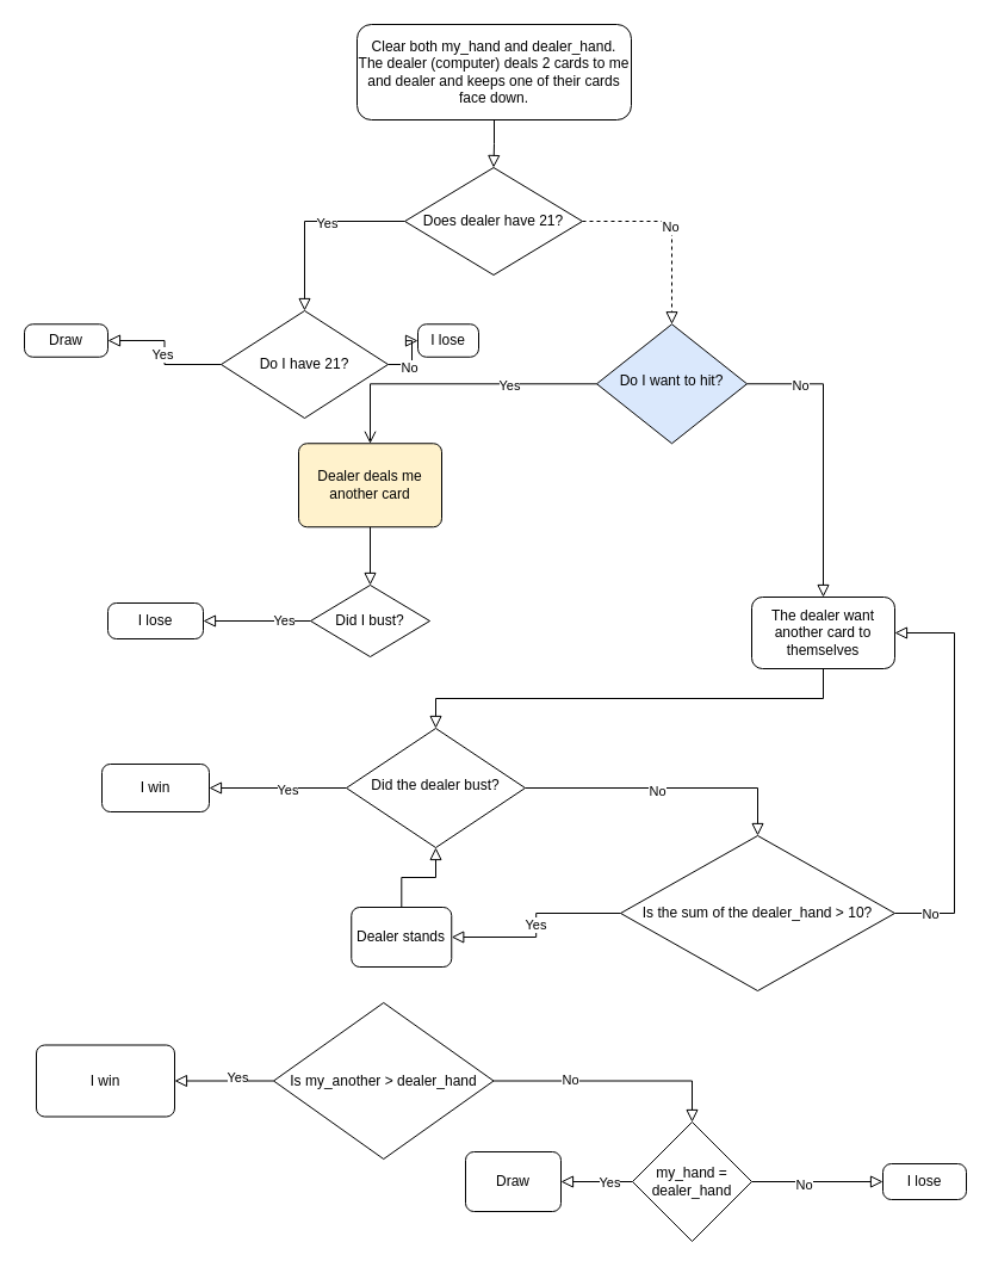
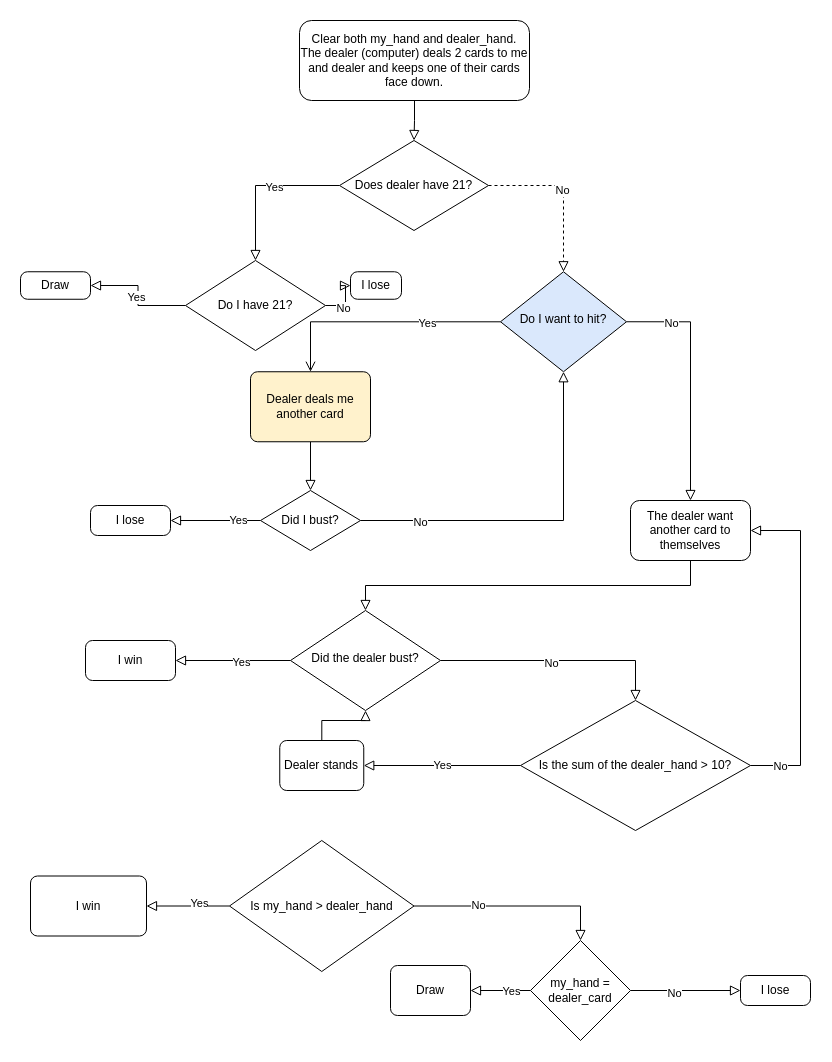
+ <mxCell id="31" style="edgeStyle=orthogonalEdgeStyle;rounded=0;orthogonalLoop=1;jettySize=auto;html=1;entryX=0.5;entryY=1;entryDx=0;entryDy=0;endArrow=block;endFill=0;endSize=8;" edge="1" parent="1" source="33" target="49"><mxGeometry relative="1" as="geometry" /></mxCell>
+ <mxCell id="32" value="No" style="edgeLabel;html=1;align=center;verticalAlign=middle;resizable=0;points=[];" vertex="1" connectable="0" parent="31"><mxGeometry x="-0.665" y="-1" relative="1" as="geometry"><mxPoint as="offset" /></mxGeometry></mxCell>
- <mxCell id="17" value="Dealer stands" style="rounded=1;whiteSpace=wrap;html=1;absoluteArcSize=1;arcSize=14;strokeWidth=1;" vertex="1" parent="1"><mxGeometry x="294.25" y="760" width="84" height="50" as="geometry" /></mxCell>
+ <mxCell id="17" value="Dealer stands" style="rounded=1;whiteSpace=wrap;html=1;absoluteArcSize=1;arcSize=14;strokeWidth=1;" vertex="1" parent="1"><mxGeometry x="279.25" y="740" width="84" height="50" as="geometry" /></mxCell>
- <mxCell id="22" value="Is my_another &amp;gt; dealer_hand" style="strokeWidth=1;html=1;shape=mxgraph.flowchart.decision;whiteSpace=wrap;" vertex="1" parent="1"><mxGeometry x="229" y="840" width="184.5" height="131" as="geometry" /></mxCell>
+ <mxCell id="22" value="Is my_hand &amp;gt; dealer_hand" style="strokeWidth=1;html=1;shape=mxgraph.flowchart.decision;whiteSpace=wrap;" vertex="1" parent="1"><mxGeometry x="229" y="840" width="184.5" height="131" as="geometry" /></mxCell>
- <mxCell id="27" value="my_hand = dealer_hand" style="strokeWidth=1;html=1;shape=mxgraph.flowchart.decision;whiteSpace=wrap;" vertex="1" parent="1"><mxGeometry x="530" y="940" width="100" height="100" as="geometry" /></mxCell>
+ <mxCell id="27" value="my_hand = dealer_card" style="strokeWidth=1;html=1;shape=mxgraph.flowchart.decision;whiteSpace=wrap;" vertex="1" parent="1"><mxGeometry x="530" y="940" width="100" height="100" as="geometry" /></mxCell>
